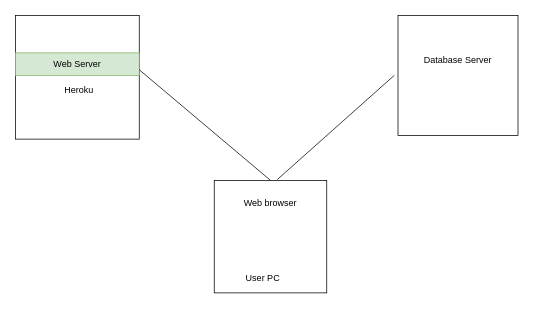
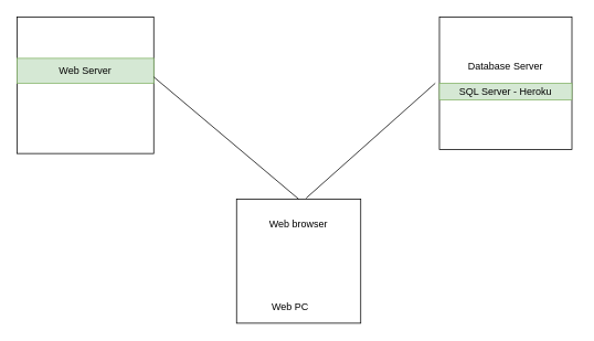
+ <mxCell id="7" value="SQL Server - Heroku" style="text;html=1;strokeColor=#82b366;fillColor=#d5e8d4;align=center;verticalAlign=middle;whiteSpace=wrap;rounded=0;" vertex="1" parent="1"><mxGeometry x="530" y="100" width="160" height="20" as="geometry" /></mxCell>
- <mxCell id="4" value="Heroku" style="text;html=1;strokeColor=none;fillColor=none;align=center;verticalAlign=middle;whiteSpace=wrap;rounded=0;" vertex="1" parent="1"><mxGeometry x="85" y="110" width="40" height="20" as="geometry" /></mxCell>
- <mxCell id="10" value="User PC" style="text;html=1;strokeColor=none;fillColor=none;align=center;verticalAlign=middle;whiteSpace=wrap;rounded=0;" vertex="1" parent="1"><mxGeometry x="320" y="360" width="60" height="20" as="geometry" /></mxCell>
+ <mxCell id="10" value="Web PC" style="text;html=1;strokeColor=none;fillColor=none;align=center;verticalAlign=middle;whiteSpace=wrap;rounded=0;" vertex="1" parent="1"><mxGeometry x="320" y="360" width="60" height="20" as="geometry" /></mxCell>
